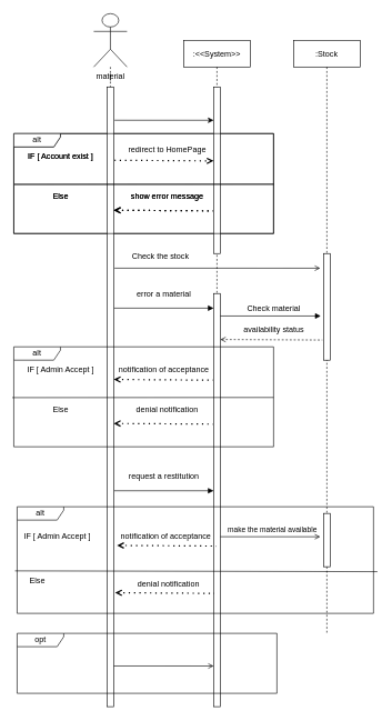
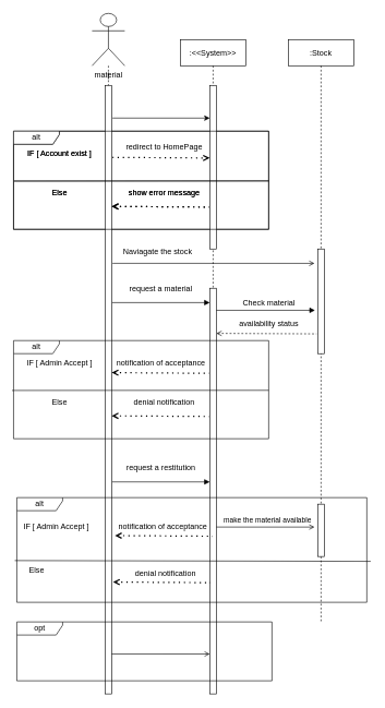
- <mxCell id="22" value="Check the stock" style="text;html=1;align=center;verticalAlign=middle;resizable=0;points=[];autosize=1;strokeColor=none;fillColor=none;" vertex="1" parent="1"><mxGeometry x="175" y="370" width="130" height="30" as="geometry" /></mxCell>
+ <mxCell id="22" value="Naviagate the stock" style="text;html=1;align=center;verticalAlign=middle;resizable=0;points=[];autosize=1;strokeColor=none;fillColor=none;" vertex="1" parent="1"><mxGeometry x="175" y="370" width="130" height="30" as="geometry" /></mxCell>
- <mxCell id="24" value="error a material" style="text;html=1;align=center;verticalAlign=middle;resizable=0;points=[];autosize=1;strokeColor=none;fillColor=none;" vertex="1" parent="1"><mxGeometry x="185" y="426" width="120" height="30" as="geometry" /></mxCell>
+ <mxCell id="24" value="request a material" style="text;html=1;align=center;verticalAlign=middle;resizable=0;points=[];autosize=1;strokeColor=none;fillColor=none;" vertex="1" parent="1"><mxGeometry x="185" y="426" width="120" height="30" as="geometry" /></mxCell>
